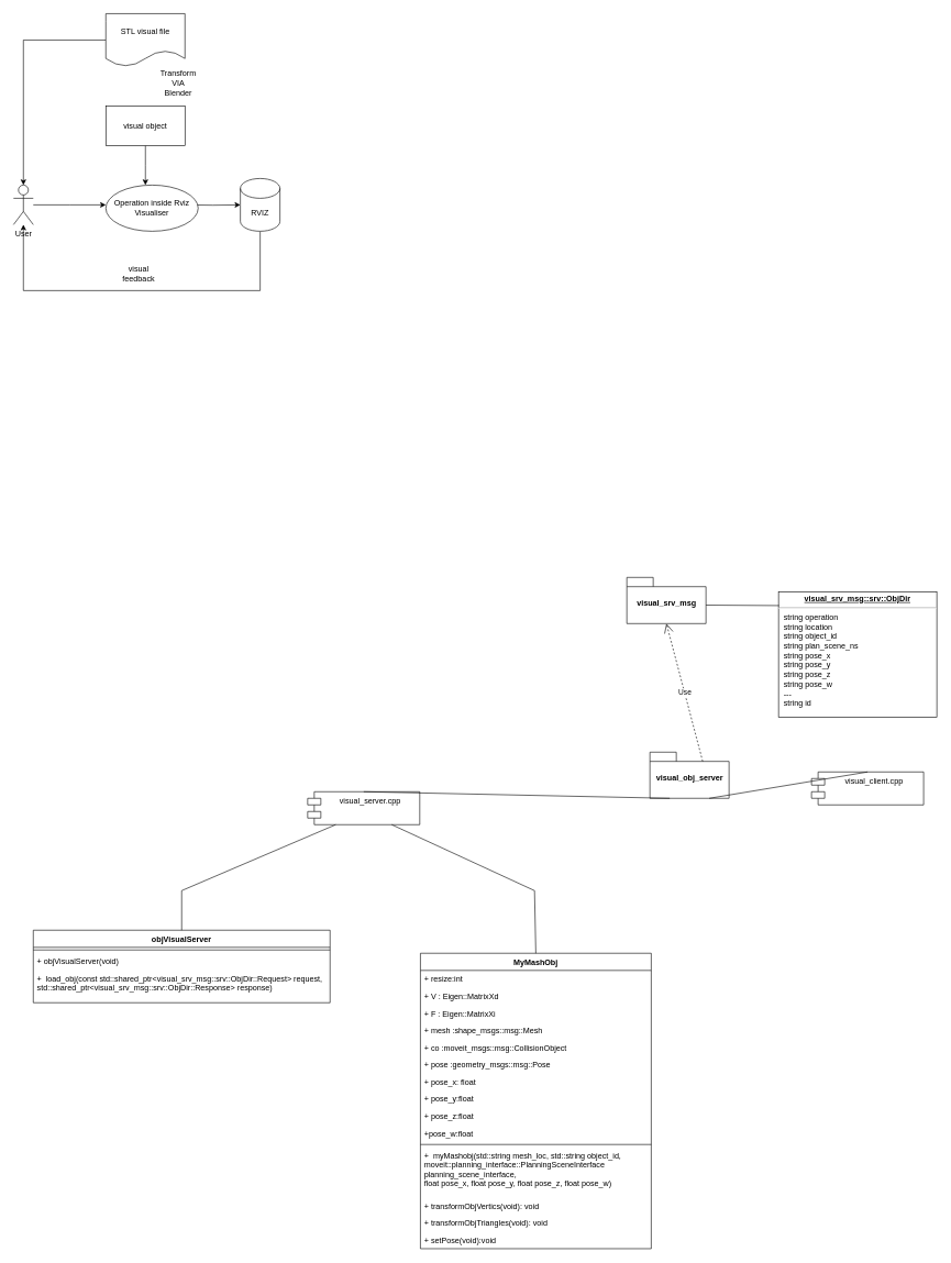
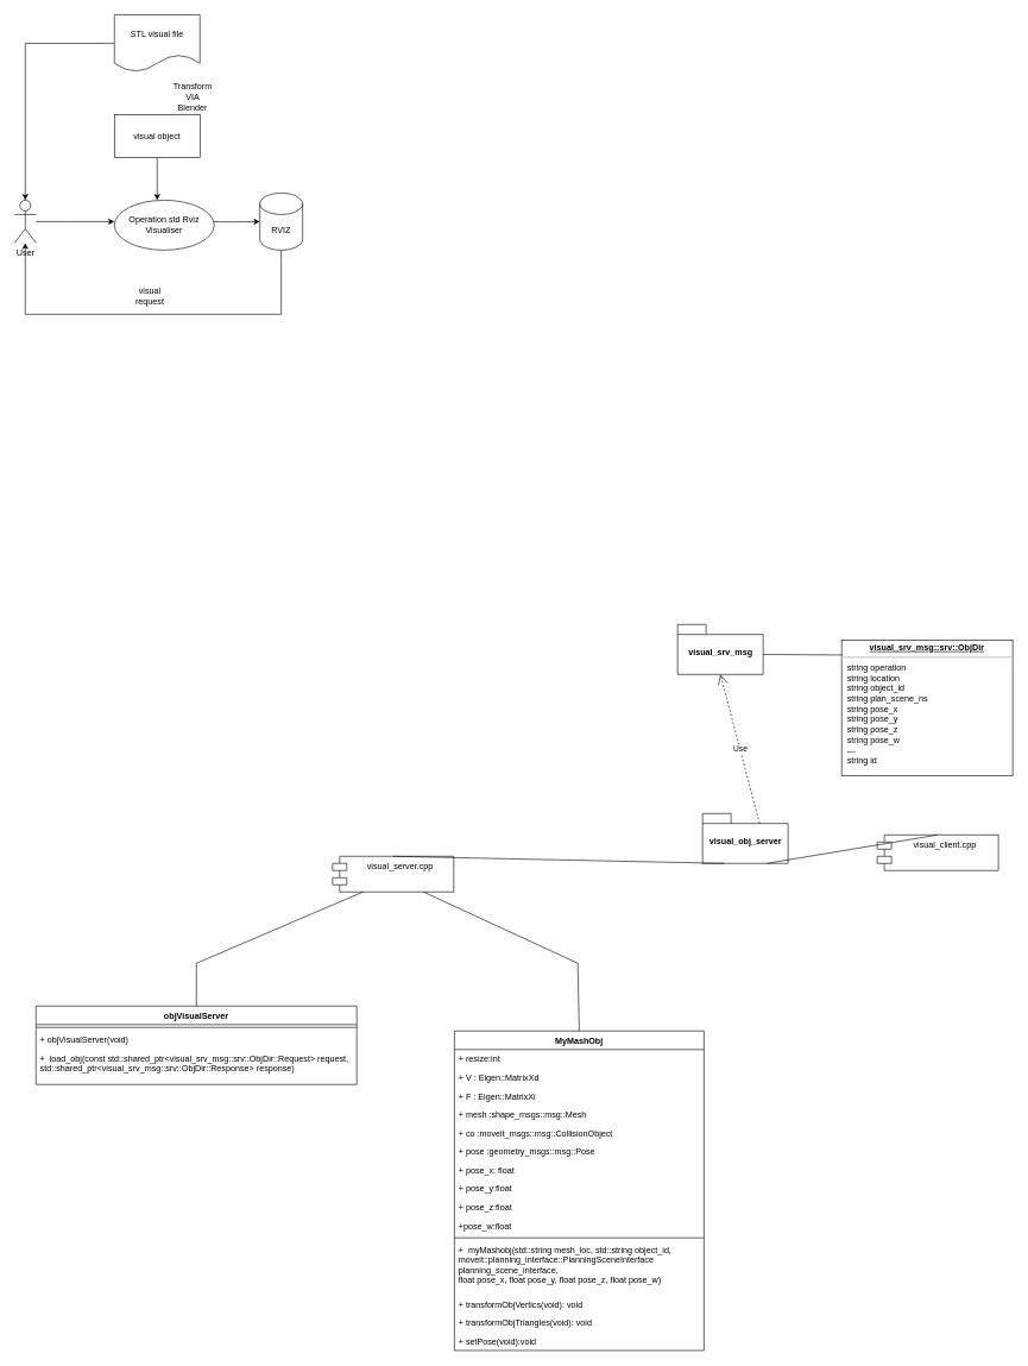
- <mxCell id="12" value="Transform VIA Blender" style="text;html=1;strokeColor=none;fillColor=none;align=center;verticalAlign=middle;whiteSpace=wrap;rounded=0;" vertex="1" parent="1"><mxGeometry x="240" y="110" width="60" height="30" as="geometry" /></mxCell>
+ <mxCell id="12" value="Transform VIA Blender" style="text;html=1;strokeColor=none;fillColor=none;align=center;verticalAlign=middle;whiteSpace=wrap;rounded=0;" vertex="1" parent="1"><mxGeometry x="240" y="120" width="60" height="30" as="geometry" /></mxCell>
- <mxCell id="40" value="Operation inside Rviz Visualiser" style="ellipse;whiteSpace=wrap;html=1;" vertex="1" parent="1"><mxGeometry x="160" y="280" width="140" height="70" as="geometry" /></mxCell>
+ <mxCell id="40" value="Operation std Rviz Visualiser" style="ellipse;whiteSpace=wrap;html=1;" vertex="1" parent="1"><mxGeometry x="160" y="280" width="140" height="70" as="geometry" /></mxCell>
- <mxCell id="11" value="visual feedback" style="text;html=1;strokeColor=none;fillColor=none;align=center;verticalAlign=middle;whiteSpace=wrap;rounded=0;" vertex="1" parent="1"><mxGeometry x="180" y="400" width="60" height="30" as="geometry" /></mxCell>
+ <mxCell id="11" value="visual request" style="text;html=1;strokeColor=none;fillColor=none;align=center;verticalAlign=middle;whiteSpace=wrap;rounded=0;" vertex="1" parent="1"><mxGeometry x="180" y="400" width="60" height="30" as="geometry" /></mxCell>
